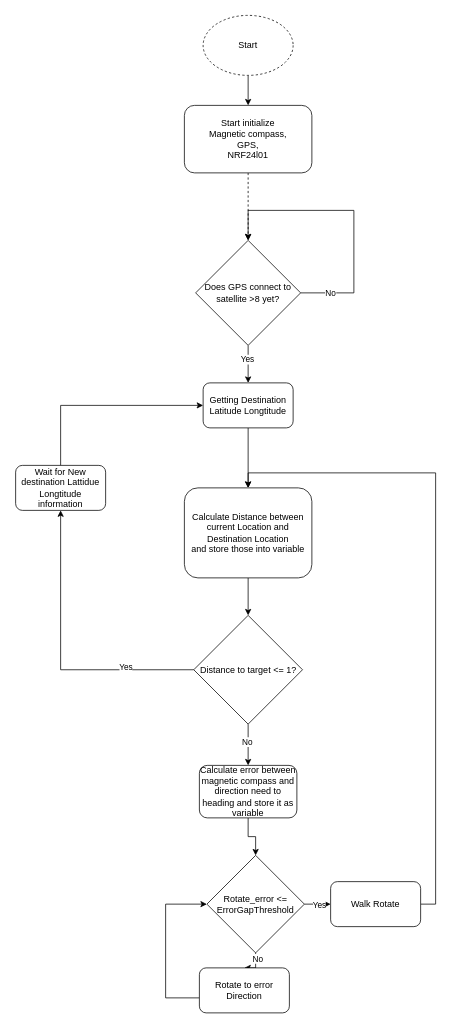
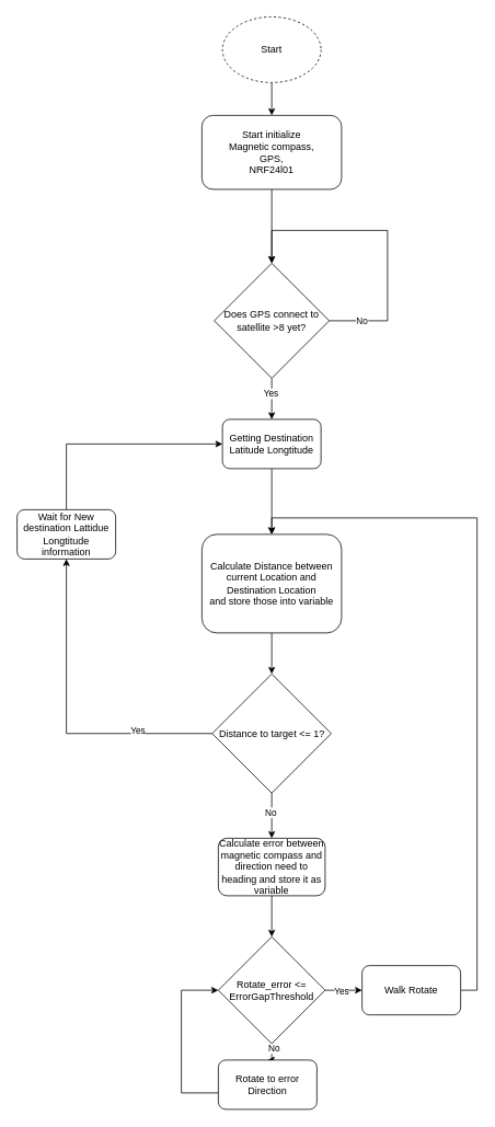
- <mxCell id="4" style="edgeStyle=orthogonalEdgeStyle;rounded=0;orthogonalLoop=1;jettySize=auto;html=1;entryX=0.5;entryY=0;entryDx=0;entryDy=0;dashed=1;" edge="1" parent="1" source="5" target="10"><mxGeometry relative="1" as="geometry" /></mxCell>
+ <mxCell id="4" style="edgeStyle=orthogonalEdgeStyle;rounded=0;orthogonalLoop=1;jettySize=auto;html=1;entryX=0.5;entryY=0;entryDx=0;entryDy=0;" edge="1" parent="1" source="5" target="10"><mxGeometry relative="1" as="geometry" /></mxCell>
- <mxCell id="24" value="Rotate_error &amp;lt;= ErrorGapThreshold" style="rhombus;whiteSpace=wrap;html=1;" vertex="1" parent="1"><mxGeometry x="275" y="1140" width="130" height="130" as="geometry" /></mxCell>
+ <mxCell id="24" value="Rotate_error &amp;lt;= ErrorGapThreshold" style="rhombus;whiteSpace=wrap;html=1;" vertex="1" parent="1"><mxGeometry x="265" y="1140" width="130" height="130" as="geometry" /></mxCell>
